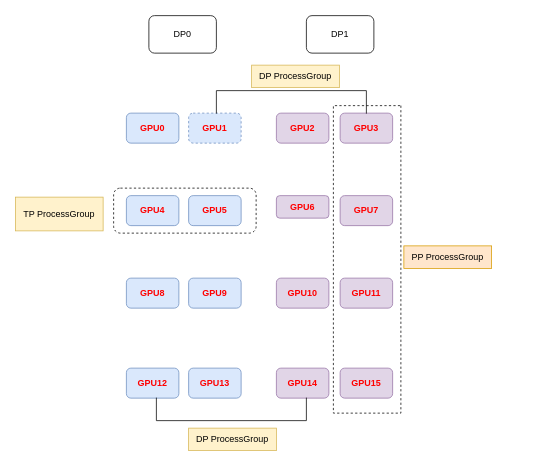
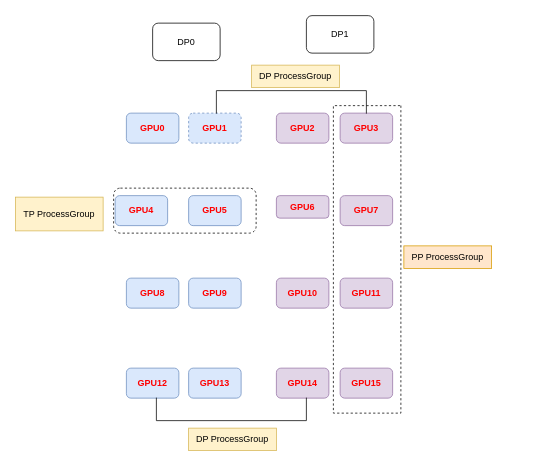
- <mxCell id="20" value="DP0" style="rounded=1;whiteSpace=wrap;html=1;" parent="1" vertex="1"><mxGeometry x="198" y="20" width="90" height="50" as="geometry" /></mxCell>
+ <mxCell id="20" value="DP0" style="rounded=1;whiteSpace=wrap;html=1;" parent="1" vertex="1"><mxGeometry x="203" y="30" width="90" height="50" as="geometry" /></mxCell>
- <mxCell id="8" value="&lt;b&gt;&lt;font color=&quot;#ff0000&quot;&gt;GPU4&lt;/font&gt;&lt;/b&gt;" style="rounded=1;whiteSpace=wrap;html=1;fillColor=#dae8fc;strokeColor=#6c8ebf;" parent="1" vertex="1"><mxGeometry x="168" y="260" width="70" height="40" as="geometry" /></mxCell>
+ <mxCell id="8" value="&lt;b&gt;&lt;font color=&quot;#ff0000&quot;&gt;GPU4&lt;/font&gt;&lt;/b&gt;" style="rounded=1;whiteSpace=wrap;html=1;fillColor=#dae8fc;strokeColor=#6c8ebf;" parent="1" vertex="1"><mxGeometry x="153" y="260" width="70" height="40" as="geometry" /></mxCell>
